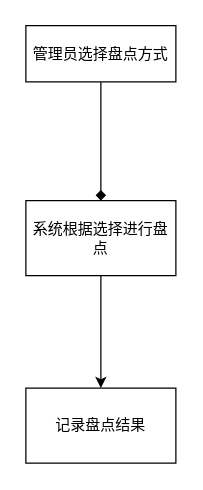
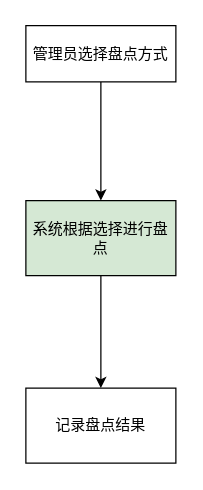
- <mxCell id="5" value="" style="endArrow=diamond;html=1;rounded=0;" edge="1" parent="1" source="2" target="3"><mxGeometry width="50" height="50" relative="1" as="geometry"><mxPoint x="100" y="50" as="sourcePoint" /><mxPoint x="150" y="0" as="targetPoint" /></mxGeometry></mxCell>
+ <mxCell id="5" value="" style="endArrow=classic;html=1;rounded=0;" edge="1" parent="1" source="2" target="3"><mxGeometry width="50" height="50" relative="1" as="geometry"><mxPoint x="100" y="50" as="sourcePoint" /><mxPoint x="150" y="0" as="targetPoint" /></mxGeometry></mxCell>
- <mxCell id="3" value="系统根据选择进行盘点" style="rounded=0;whiteSpace=wrap;html=1;" vertex="1" parent="1"><mxGeometry x="20" y="160" width="120" height="60" as="geometry" /></mxCell>
+ <mxCell id="3" value="系统根据选择进行盘点" style="rounded=0;whiteSpace=wrap;html=1;fillColor=#d5e8d4;" vertex="1" parent="1"><mxGeometry x="20" y="160" width="120" height="60" as="geometry" /></mxCell>
